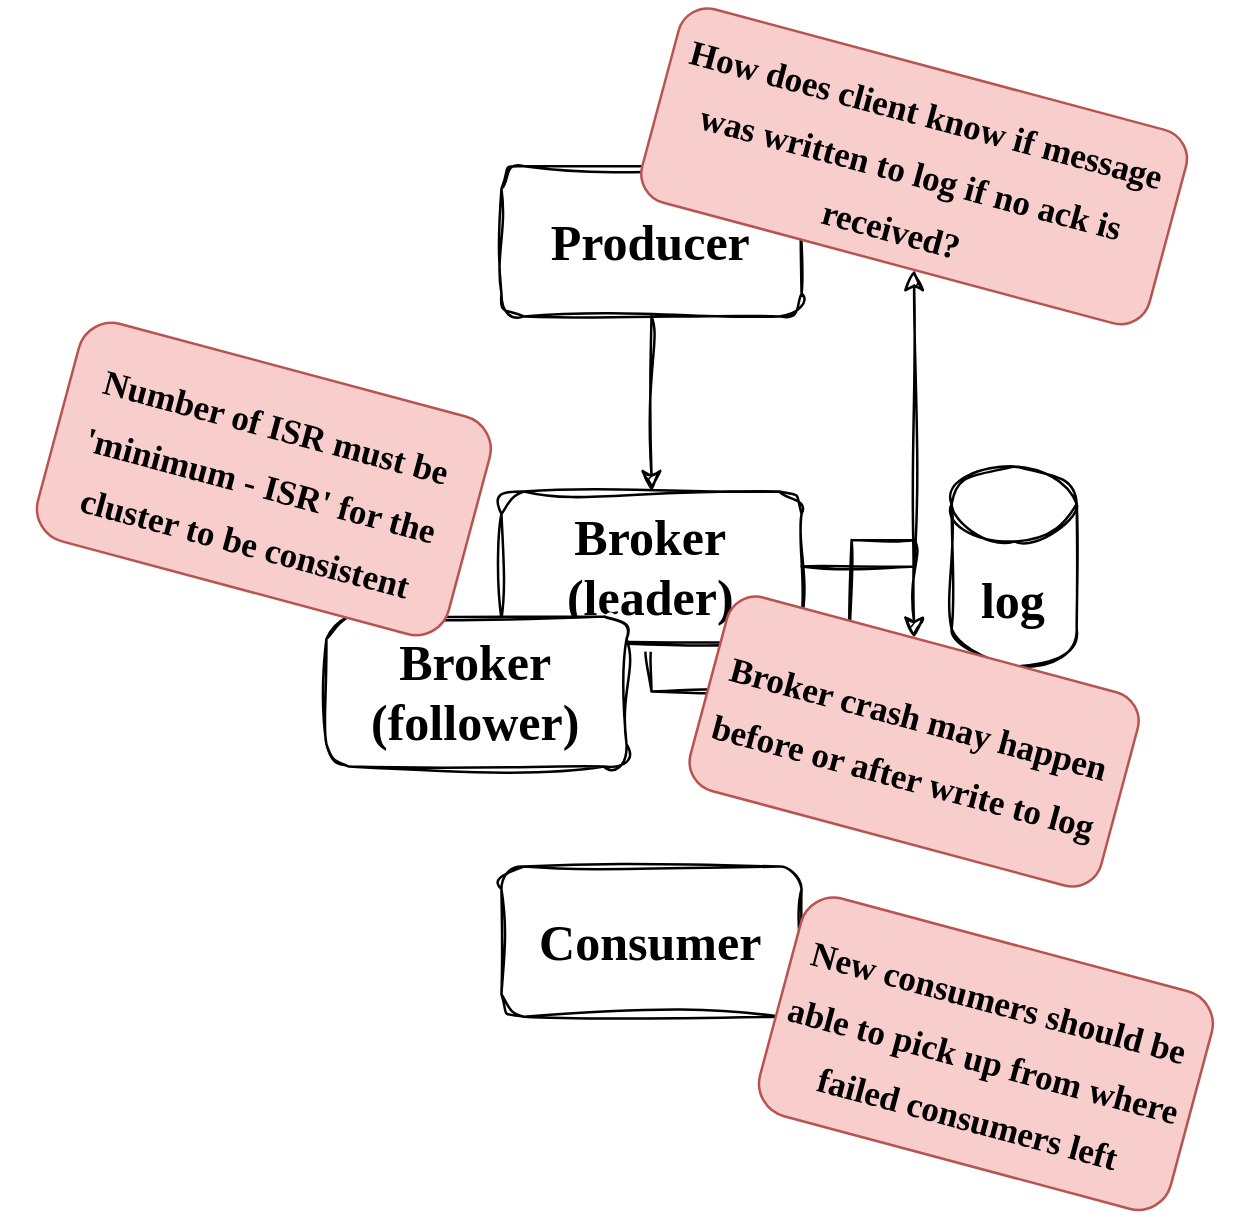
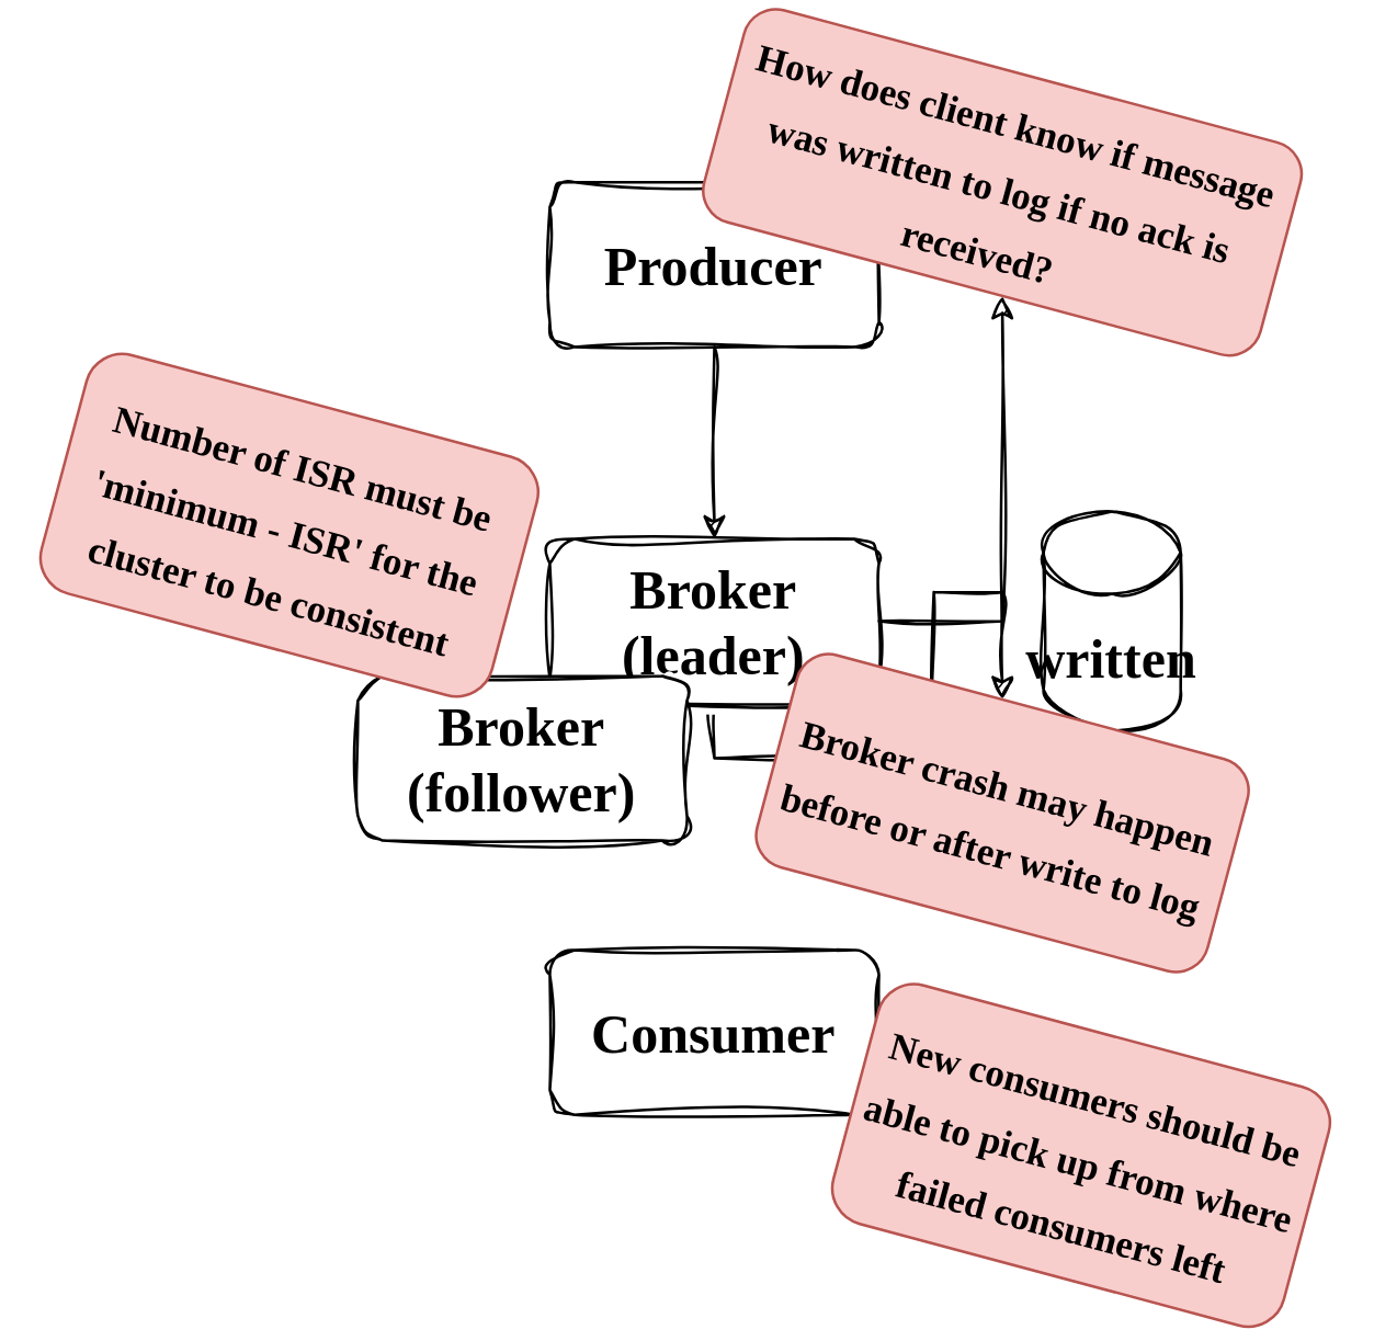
- <mxCell id="7" value="log" style="shape=cylinder3;whiteSpace=wrap;html=1;boundedLbl=1;backgroundOutline=1;size=15;sketch=1;hachureGap=4;jiggle=2;curveFitting=1;fontFamily=Architects Daughter;fontSource=https%3A%2F%2Ffonts.googleapis.com%2Fcss%3Ffamily%3DArchitects%2BDaughter;fontSize=20;fontStyle=1" vertex="1" parent="1"><mxGeometry x="380" y="180" width="50" height="80" as="geometry" /></mxCell>
+ <mxCell id="7" value="written" style="shape=cylinder3;whiteSpace=wrap;html=1;boundedLbl=1;backgroundOutline=1;size=15;sketch=1;hachureGap=4;jiggle=2;curveFitting=1;fontFamily=Architects Daughter;fontSource=https%3A%2F%2Ffonts.googleapis.com%2Fcss%3Ffamily%3DArchitects%2BDaughter;fontSize=20;fontStyle=1" vertex="1" parent="1"><mxGeometry x="380" y="180" width="50" height="80" as="geometry" /></mxCell>
